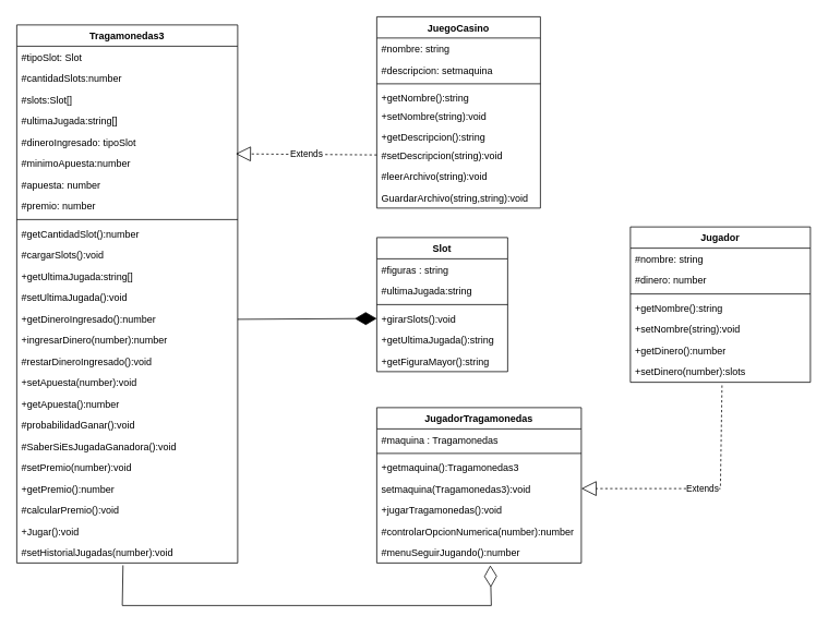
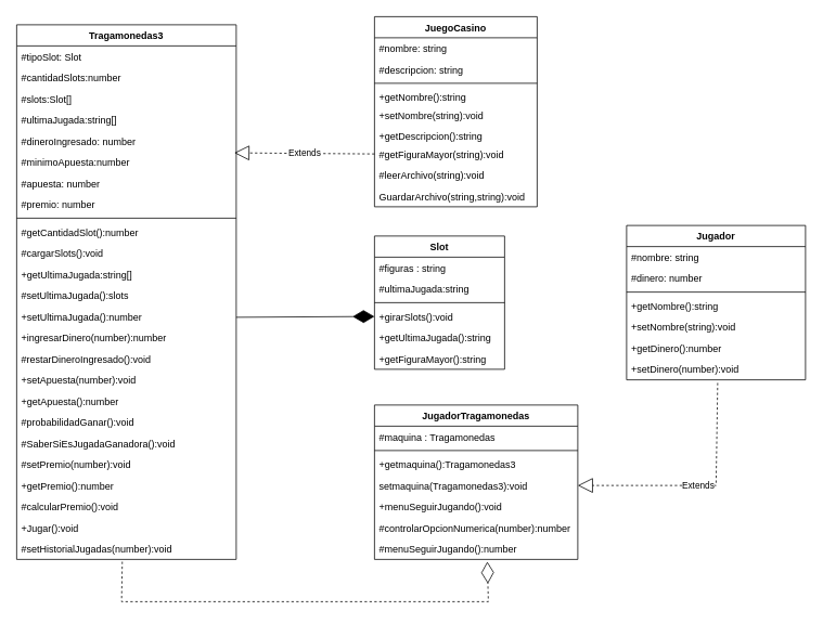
- <mxCell id="46" value="#descripcion: setmaquina" style="text;strokeColor=none;fillColor=none;align=left;verticalAlign=top;spacingLeft=4;spacingRight=4;overflow=hidden;rotatable=0;points=[[0,0.5],[1,0.5]];portConstraint=eastwest;" parent="44" vertex="1"><mxGeometry y="52" width="200" height="26" as="geometry" /></mxCell>
+ <mxCell id="46" value="#descripcion: string" style="text;strokeColor=none;fillColor=none;align=left;verticalAlign=top;spacingLeft=4;spacingRight=4;overflow=hidden;rotatable=0;points=[[0,0.5],[1,0.5]];portConstraint=eastwest;" parent="44" vertex="1"><mxGeometry y="52" width="200" height="26" as="geometry" /></mxCell>
- <mxCell id="14" value="#dineroIngresado: tipoSlot" style="text;strokeColor=none;fillColor=none;align=left;verticalAlign=top;spacingLeft=4;spacingRight=4;overflow=hidden;rotatable=0;points=[[0,0.5],[1,0.5]];portConstraint=eastwest;" parent="9" vertex="1"><mxGeometry y="130" width="270" height="26" as="geometry" /></mxCell>
+ <mxCell id="14" value="#dineroIngresado: number" style="text;strokeColor=none;fillColor=none;align=left;verticalAlign=top;spacingLeft=4;spacingRight=4;overflow=hidden;rotatable=0;points=[[0,0.5],[1,0.5]];portConstraint=eastwest;" parent="9" vertex="1"><mxGeometry y="130" width="270" height="26" as="geometry" /></mxCell>
- <mxCell id="51" value="#setDescripcion(string):void" style="text;strokeColor=none;fillColor=none;align=left;verticalAlign=top;spacingLeft=4;spacingRight=4;overflow=hidden;rotatable=0;points=[[0,0.5],[1,0.5]];portConstraint=eastwest;" parent="44" vertex="1"><mxGeometry y="156" width="200" height="26" as="geometry" /></mxCell>
+ <mxCell id="51" value="#getFiguraMayor(string):void" style="text;strokeColor=none;fillColor=none;align=left;verticalAlign=top;spacingLeft=4;spacingRight=4;overflow=hidden;rotatable=0;points=[[0,0.5],[1,0.5]];portConstraint=eastwest;" parent="44" vertex="1"><mxGeometry y="156" width="200" height="26" as="geometry" /></mxCell>
- <mxCell id="22" value="#setUltimaJugada():void" style="text;strokeColor=none;fillColor=none;align=left;verticalAlign=top;spacingLeft=4;spacingRight=4;overflow=hidden;rotatable=0;points=[[0,0.5],[1,0.5]];portConstraint=eastwest;" parent="9" vertex="1"><mxGeometry y="320" width="270" height="26" as="geometry" /></mxCell>
+ <mxCell id="22" value="#setUltimaJugada():slots" style="text;strokeColor=none;fillColor=none;align=left;verticalAlign=top;spacingLeft=4;spacingRight=4;overflow=hidden;rotatable=0;points=[[0,0.5],[1,0.5]];portConstraint=eastwest;" parent="9" vertex="1"><mxGeometry y="320" width="270" height="26" as="geometry" /></mxCell>
- <mxCell id="23" value="+getDineroIngresado():number" style="text;strokeColor=none;fillColor=none;align=left;verticalAlign=top;spacingLeft=4;spacingRight=4;overflow=hidden;rotatable=0;points=[[0,0.5],[1,0.5]];portConstraint=eastwest;" parent="9" vertex="1"><mxGeometry y="346" width="270" height="26" as="geometry" /></mxCell>
+ <mxCell id="23" value="+setUltimaJugada():number" style="text;strokeColor=none;fillColor=none;align=left;verticalAlign=top;spacingLeft=4;spacingRight=4;overflow=hidden;rotatable=0;points=[[0,0.5],[1,0.5]];portConstraint=eastwest;" parent="9" vertex="1"><mxGeometry y="346" width="270" height="26" as="geometry" /></mxCell>
- <mxCell id="63" value="+setDinero(number):slots" style="text;strokeColor=none;fillColor=none;align=left;verticalAlign=top;spacingLeft=4;spacingRight=4;overflow=hidden;rotatable=0;points=[[0,0.5],[1,0.5]];portConstraint=eastwest;" parent="56" vertex="1"><mxGeometry y="164" width="220" height="26" as="geometry" /></mxCell>
+ <mxCell id="63" value="+setDinero(number):void" style="text;strokeColor=none;fillColor=none;align=left;verticalAlign=top;spacingLeft=4;spacingRight=4;overflow=hidden;rotatable=0;points=[[0,0.5],[1,0.5]];portConstraint=eastwest;" parent="56" vertex="1"><mxGeometry y="164" width="220" height="26" as="geometry" /></mxCell>
- <mxCell id="40" value="+jugarTragamonedas():void" style="text;strokeColor=none;fillColor=none;align=left;verticalAlign=top;spacingLeft=4;spacingRight=4;overflow=hidden;rotatable=0;points=[[0,0.5],[1,0.5]];portConstraint=eastwest;" parent="35" vertex="1"><mxGeometry y="112" width="250" height="26" as="geometry" /></mxCell>
+ <mxCell id="40" value="+menuSeguirJugando():void" style="text;strokeColor=none;fillColor=none;align=left;verticalAlign=top;spacingLeft=4;spacingRight=4;overflow=hidden;rotatable=0;points=[[0,0.5],[1,0.5]];portConstraint=eastwest;" parent="35" vertex="1"><mxGeometry y="112" width="250" height="26" as="geometry" /></mxCell>
- <mxCell id="43" value="" style="endArrow=diamondThin;endFill=0;endSize=24;html=1;rounded=0;entryX=0.555;entryY=1.108;entryDx=0;entryDy=0;entryPerimeter=0;exitX=0.481;exitY=1.108;exitDx=0;exitDy=0;exitPerimeter=0;" parent="1" source="34" target="42" edge="1"><mxGeometry width="160" relative="1" as="geometry"><mxPoint x="155" y="691" as="sourcePoint" /><mxPoint x="700" y="90" as="targetPoint" /><Array as="points"><mxPoint x="149" y="740" /><mxPoint x="600" y="740" /></Array></mxGeometry></mxCell>
+ <mxCell id="43" value="" style="endArrow=diamondThin;endFill=0;endSize=24;html=1;rounded=0;entryX=0.555;entryY=1.108;entryDx=0;entryDy=0;entryPerimeter=0;exitX=0.481;exitY=1.108;exitDx=0;exitDy=0;exitPerimeter=0;dashed=1;" parent="1" source="34" target="42" edge="1"><mxGeometry width="160" relative="1" as="geometry"><mxPoint x="155" y="691" as="sourcePoint" /><mxPoint x="700" y="90" as="targetPoint" /><Array as="points"><mxPoint x="149" y="740" /><mxPoint x="600" y="740" /></Array></mxGeometry></mxCell>
